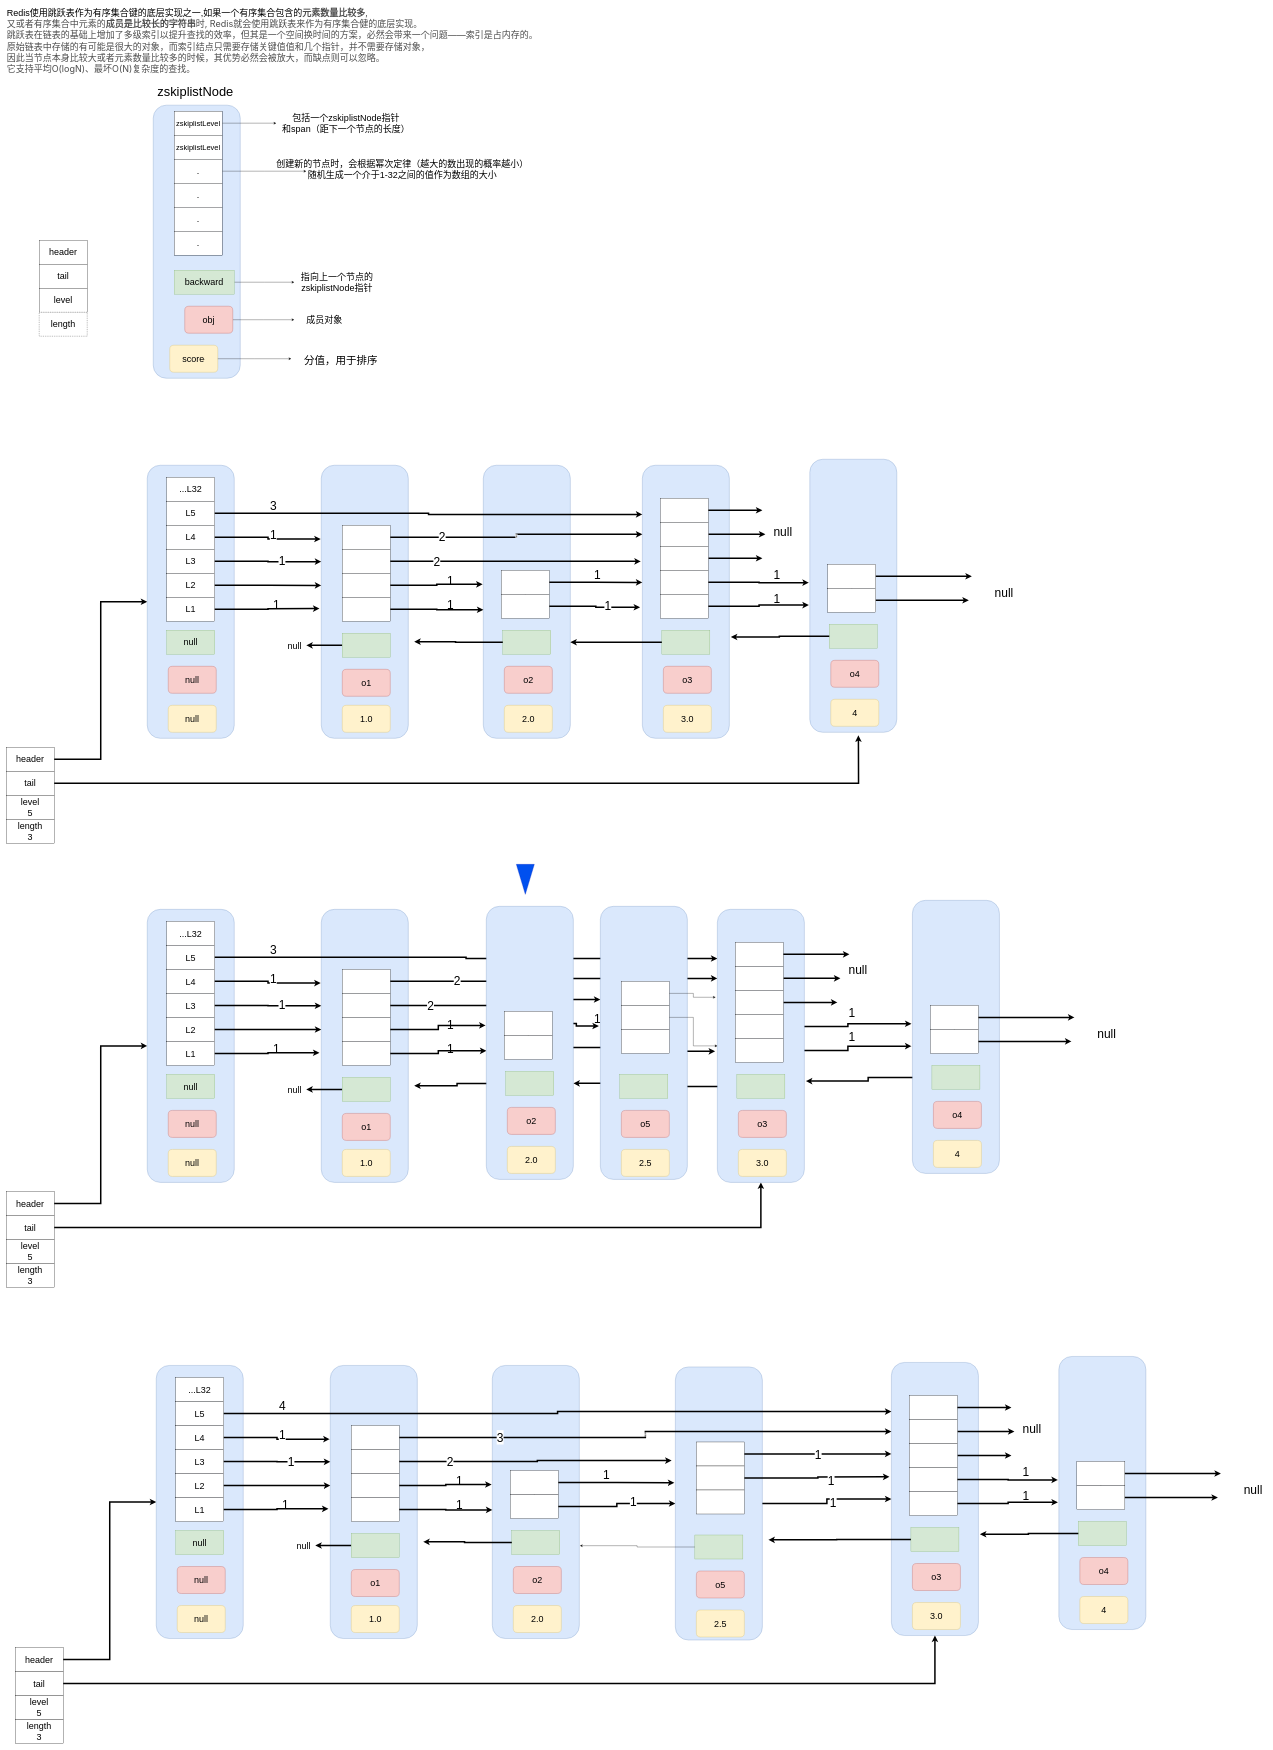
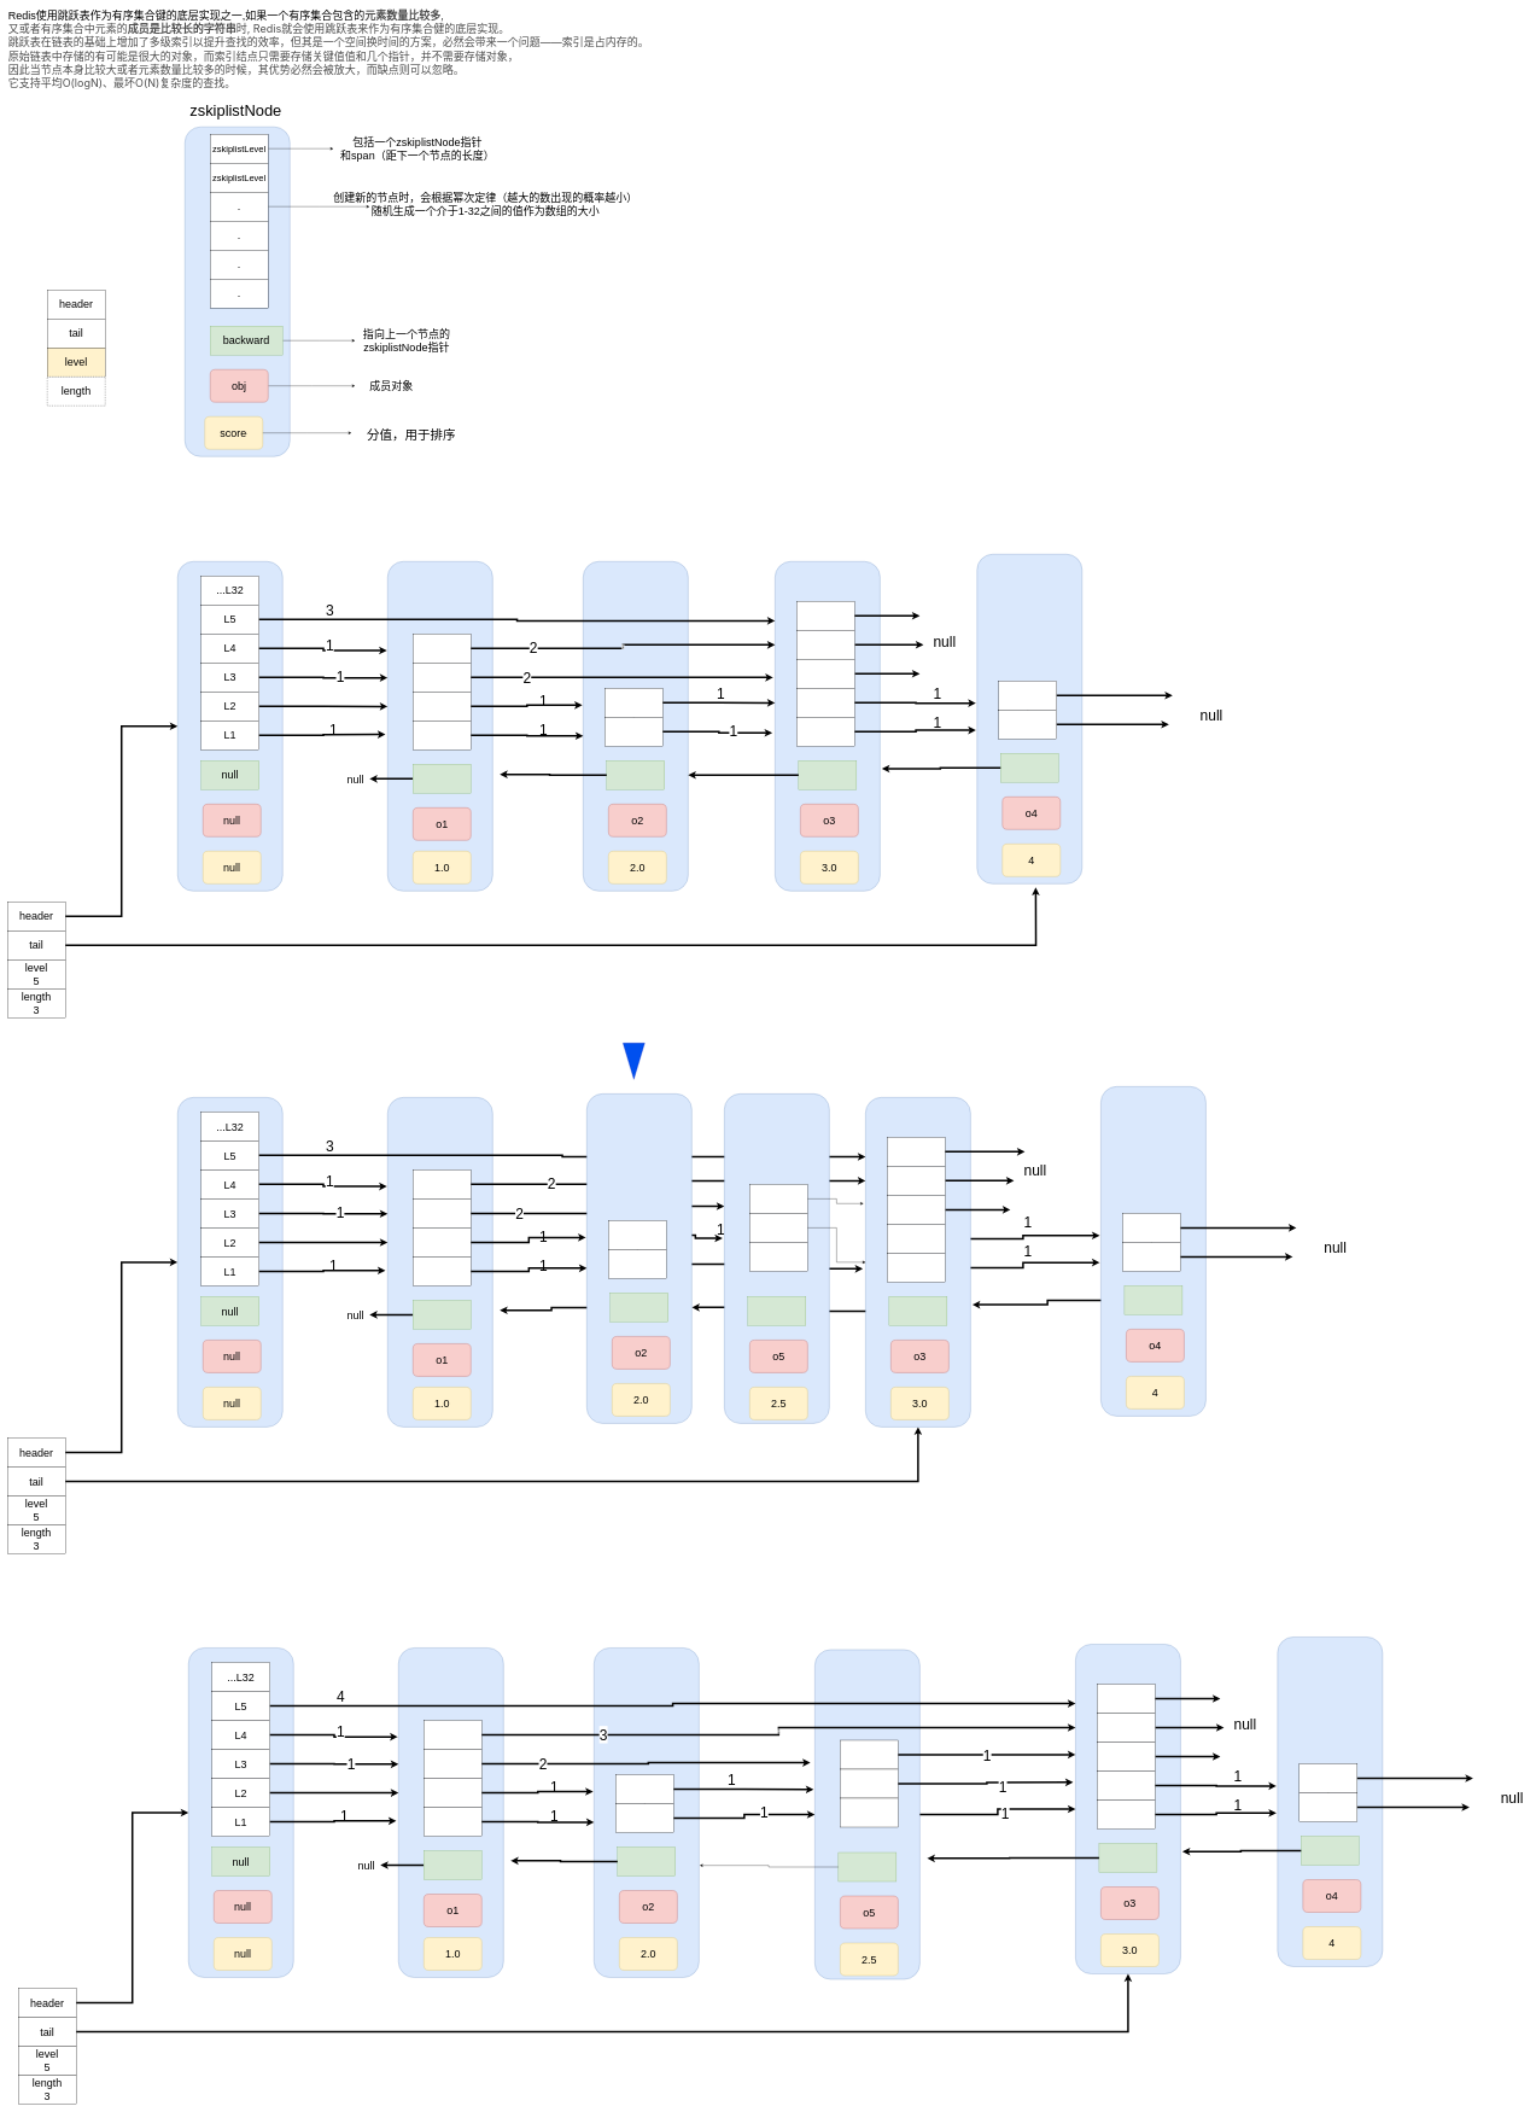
- <mxCell id="35" value="level" style="rounded=0;whiteSpace=wrap;html=1;fontSize=30;" vertex="1" parent="34"><mxGeometry width="160" height="80" as="geometry" /></mxCell>
+ <mxCell id="35" value="level" style="rounded=0;whiteSpace=wrap;html=1;fontSize=30;fillColor=#fff2cc;" vertex="1" parent="34"><mxGeometry width="160" height="80" as="geometry" /></mxCell>
- <mxCell id="9" value="&lt;font style=&quot;font-size: 30px;&quot;&gt;obj&lt;br&gt;&lt;/font&gt;" style="rounded=1;whiteSpace=wrap;html=1;fillColor=#f8cecc;strokeColor=#b85450;" parent="3" vertex="1"><mxGeometry x="105" y="670" width="160" height="90" as="geometry" /></mxCell>
+ <mxCell id="9" value="&lt;font style=&quot;font-size: 30px;&quot;&gt;obj&lt;br&gt;&lt;/font&gt;" style="rounded=1;whiteSpace=wrap;html=1;fillColor=#f8cecc;strokeColor=#b85450;" parent="3" vertex="1"><mxGeometry x="70" y="670" width="160" height="90" as="geometry" /></mxCell>
